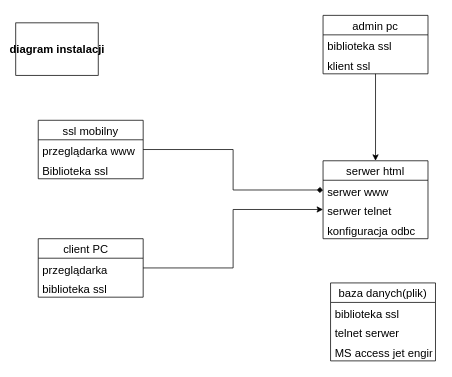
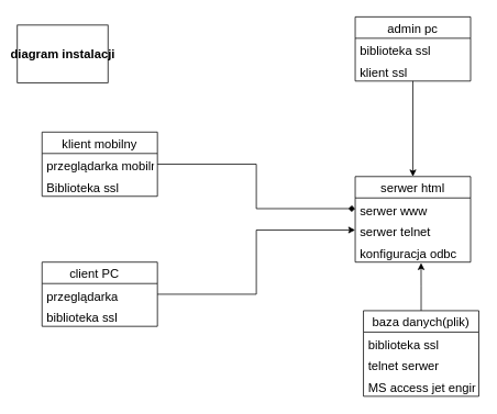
- <mxCell id="6" value="ssl mobilny" style="swimlane;fontStyle=0;childLayout=stackLayout;horizontal=1;startSize=26;fillColor=none;horizontalStack=0;resizeParent=1;resizeParentMax=0;resizeLast=0;collapsible=1;marginBottom=0;fontSize=15;" vertex="1" parent="1"><mxGeometry x="50" y="160" width="140" height="78" as="geometry" /></mxCell>
+ <mxCell id="6" value="klient mobilny" style="swimlane;fontStyle=0;childLayout=stackLayout;horizontal=1;startSize=26;fillColor=none;horizontalStack=0;resizeParent=1;resizeParentMax=0;resizeLast=0;collapsible=1;marginBottom=0;fontSize=15;" vertex="1" parent="1"><mxGeometry x="50" y="160" width="140" height="78" as="geometry" /></mxCell>
- <mxCell id="7" value="przeglądarka www" style="text;strokeColor=none;fillColor=none;align=left;verticalAlign=top;spacingLeft=4;spacingRight=4;overflow=hidden;rotatable=0;points=[[0,0.5],[1,0.5]];portConstraint=eastwest;fontSize=15;" vertex="1" parent="6"><mxGeometry y="26" width="140" height="26" as="geometry" /></mxCell>
+ <mxCell id="7" value="przeglądarka mobilna" style="text;strokeColor=none;fillColor=none;align=left;verticalAlign=top;spacingLeft=4;spacingRight=4;overflow=hidden;rotatable=0;points=[[0,0.5],[1,0.5]];portConstraint=eastwest;fontSize=15;" vertex="1" parent="6"><mxGeometry y="26" width="140" height="26" as="geometry" /></mxCell>
+ <mxCell id="15" style="edgeStyle=orthogonalEdgeStyle;rounded=0;orthogonalLoop=1;jettySize=auto;html=1;fontSize=15;entryX=0.571;entryY=1.038;entryDx=0;entryDy=0;entryPerimeter=0;" edge="1" parent="1" source="16" target="12"><mxGeometry relative="1" as="geometry" /></mxCell>
